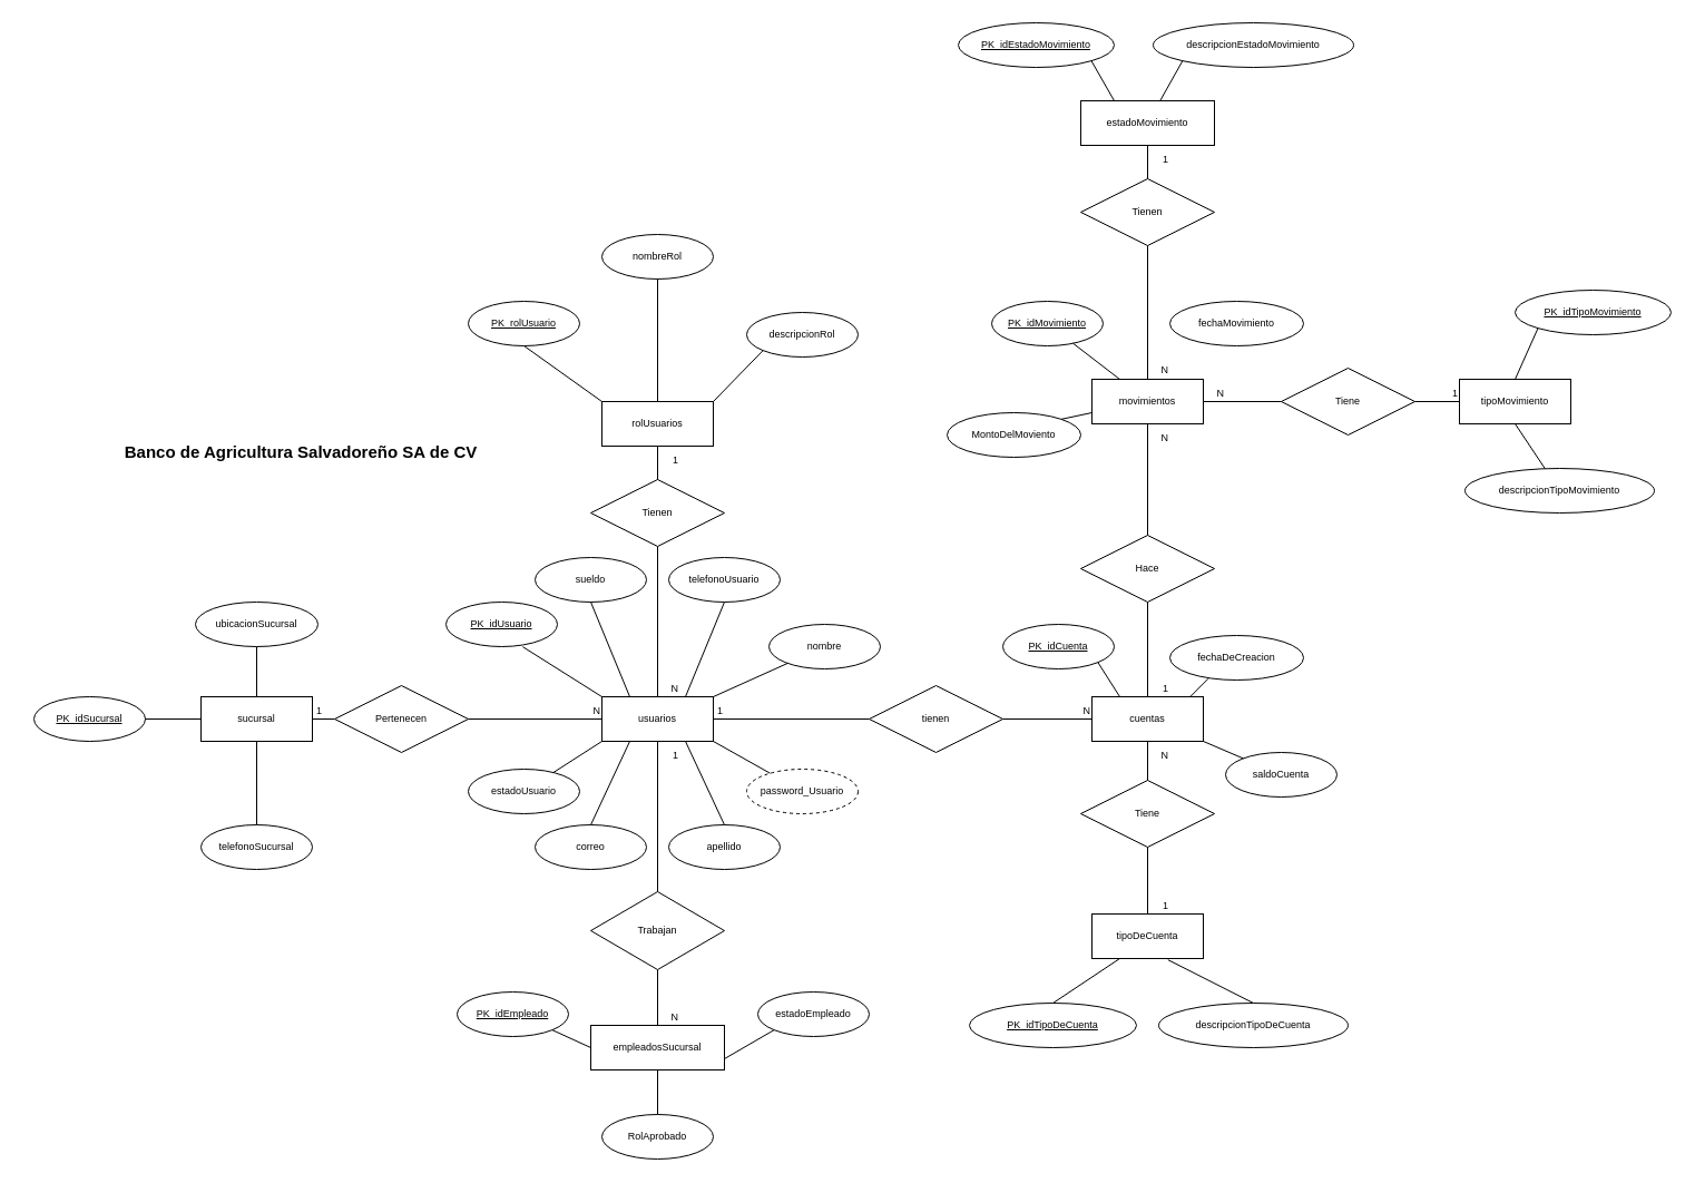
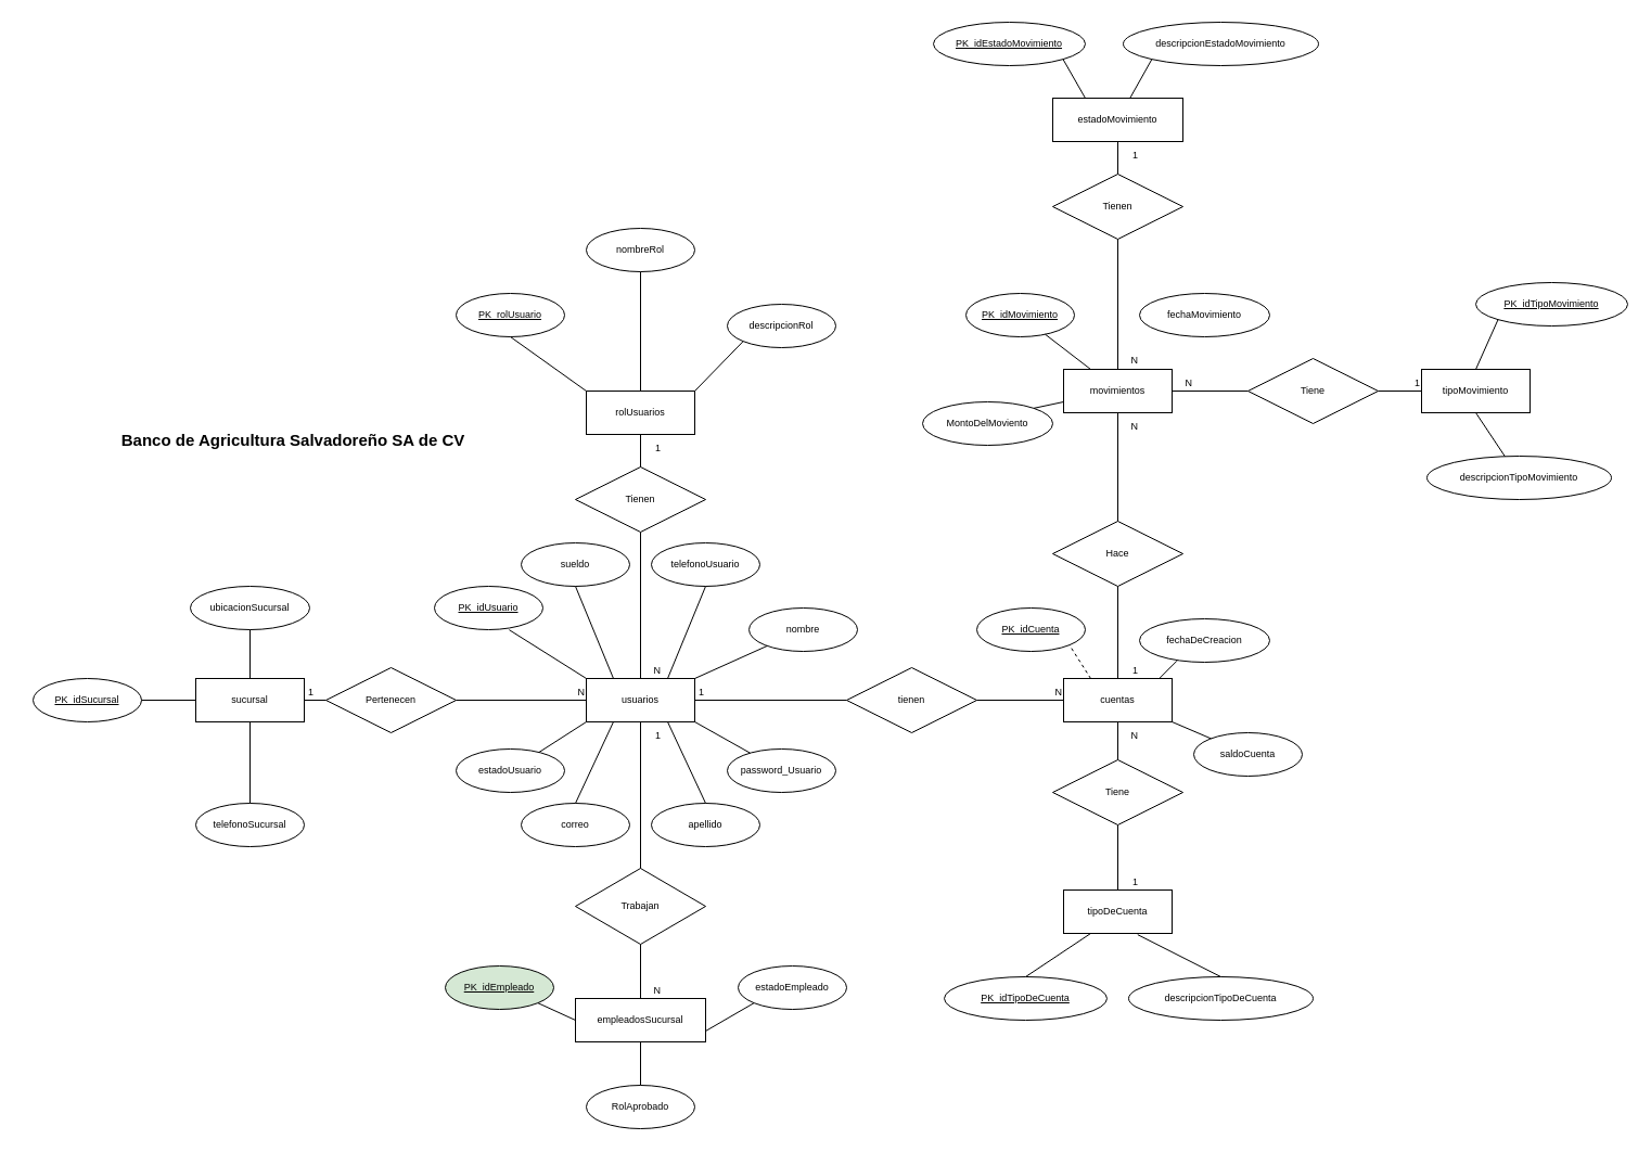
- <mxCell id="110" value="" style="endArrow=none;html=1;rounded=0;entryX=1;entryY=1;entryDx=0;entryDy=0;exitX=0.25;exitY=0;exitDx=0;exitDy=0;fontSize=9;" parent="1" source="8" target="100" edge="1"><mxGeometry relative="1" as="geometry"><mxPoint x="701" y="704" as="sourcePoint" /><mxPoint x="650" y="675" as="targetPoint" /></mxGeometry></mxCell>
+ <mxCell id="110" value="" style="endArrow=none;html=1;rounded=0;entryX=1;entryY=1;entryDx=0;entryDy=0;exitX=0.25;exitY=0;exitDx=0;exitDy=0;fontSize=9;dashed=1;" parent="1" source="8" target="100" edge="1"><mxGeometry relative="1" as="geometry"><mxPoint x="701" y="704" as="sourcePoint" /><mxPoint x="650" y="675" as="targetPoint" /></mxGeometry></mxCell>
- <mxCell id="65" value="password_Usuario" style="ellipse;whiteSpace=wrap;html=1;align=center;fontSize=9;dashed=1;" parent="1" vertex="1"><mxGeometry x="670" y="690" width="100" height="40" as="geometry" /></mxCell>
+ <mxCell id="65" value="password_Usuario" style="ellipse;whiteSpace=wrap;html=1;align=center;fontSize=9;" parent="1" vertex="1"><mxGeometry x="670" y="690" width="100" height="40" as="geometry" /></mxCell>
- <mxCell id="80" value="PK_idEmpleado" style="ellipse;whiteSpace=wrap;html=1;align=center;fontStyle=4;fontSize=9;" parent="1" vertex="1"><mxGeometry x="410" y="890" width="100" height="40" as="geometry" /></mxCell>
+ <mxCell id="80" value="PK_idEmpleado" style="ellipse;whiteSpace=wrap;html=1;align=center;fontStyle=4;fontSize=9;fillColor=#d5e8d4;" parent="1" vertex="1"><mxGeometry x="410" y="890" width="100" height="40" as="geometry" /></mxCell>
